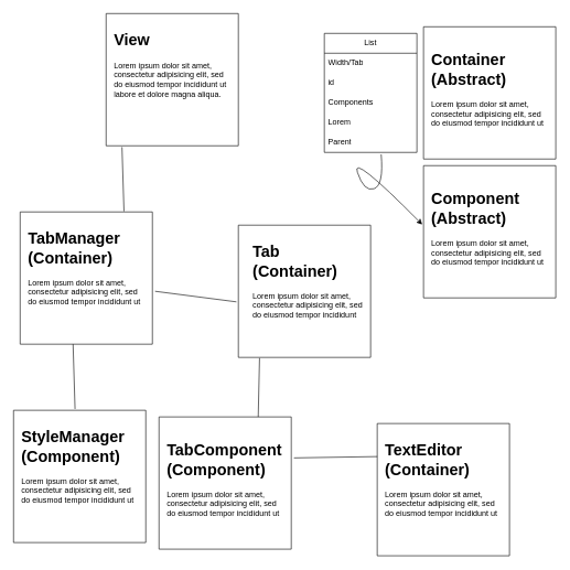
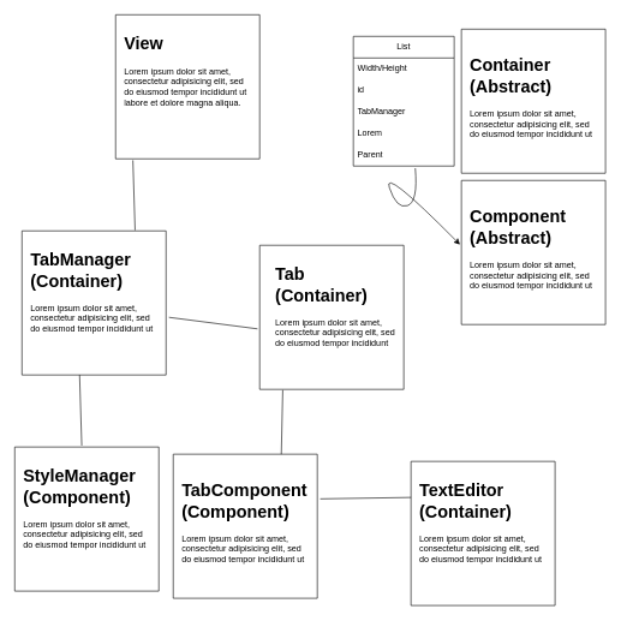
- <mxCell id="18" value="Width/Tab" style="text;strokeColor=none;fillColor=none;align=left;verticalAlign=middle;spacingLeft=4;spacingRight=4;overflow=hidden;points=[[0,0.5],[1,0.5]];portConstraint=eastwest;rotatable=0;whiteSpace=wrap;html=1;" parent="17" vertex="1"><mxGeometry y="30" width="140" height="30" as="geometry" /></mxCell>
+ <mxCell id="18" value="Width/Height" style="text;strokeColor=none;fillColor=none;align=left;verticalAlign=middle;spacingLeft=4;spacingRight=4;overflow=hidden;points=[[0,0.5],[1,0.5]];portConstraint=eastwest;rotatable=0;whiteSpace=wrap;html=1;" parent="17" vertex="1"><mxGeometry y="30" width="140" height="30" as="geometry" /></mxCell>
- <mxCell id="20" value="Components" style="text;strokeColor=none;fillColor=none;align=left;verticalAlign=middle;spacingLeft=4;spacingRight=4;overflow=hidden;points=[[0,0.5],[1,0.5]];portConstraint=eastwest;rotatable=0;whiteSpace=wrap;html=1;" parent="17" vertex="1"><mxGeometry y="90" width="140" height="30" as="geometry" /></mxCell>
+ <mxCell id="20" value="TabManager" style="text;strokeColor=none;fillColor=none;align=left;verticalAlign=middle;spacingLeft=4;spacingRight=4;overflow=hidden;points=[[0,0.5],[1,0.5]];portConstraint=eastwest;rotatable=0;whiteSpace=wrap;html=1;" parent="17" vertex="1"><mxGeometry y="90" width="140" height="30" as="geometry" /></mxCell>
